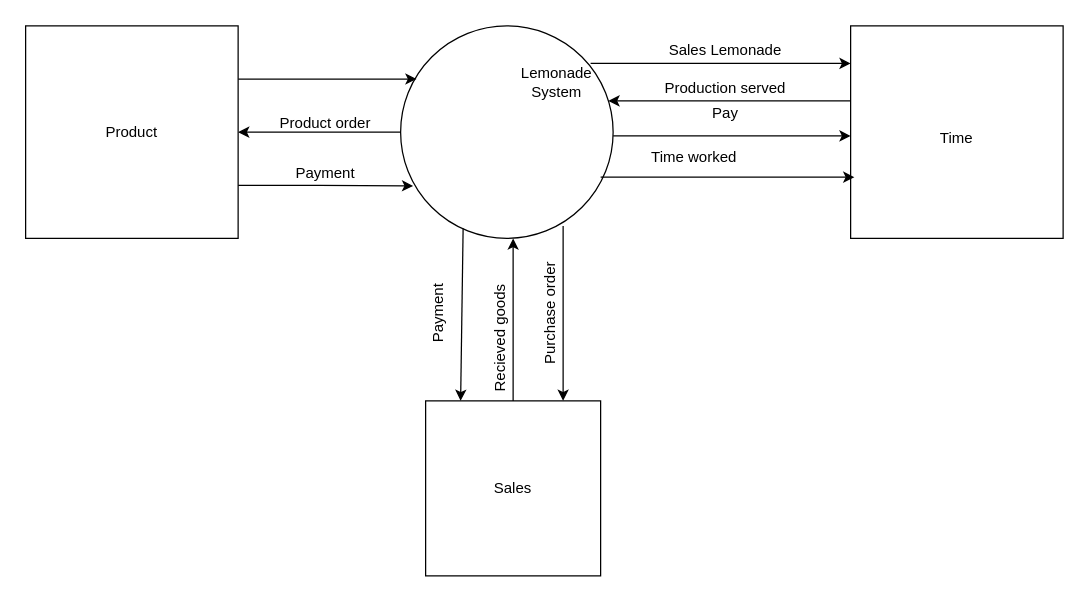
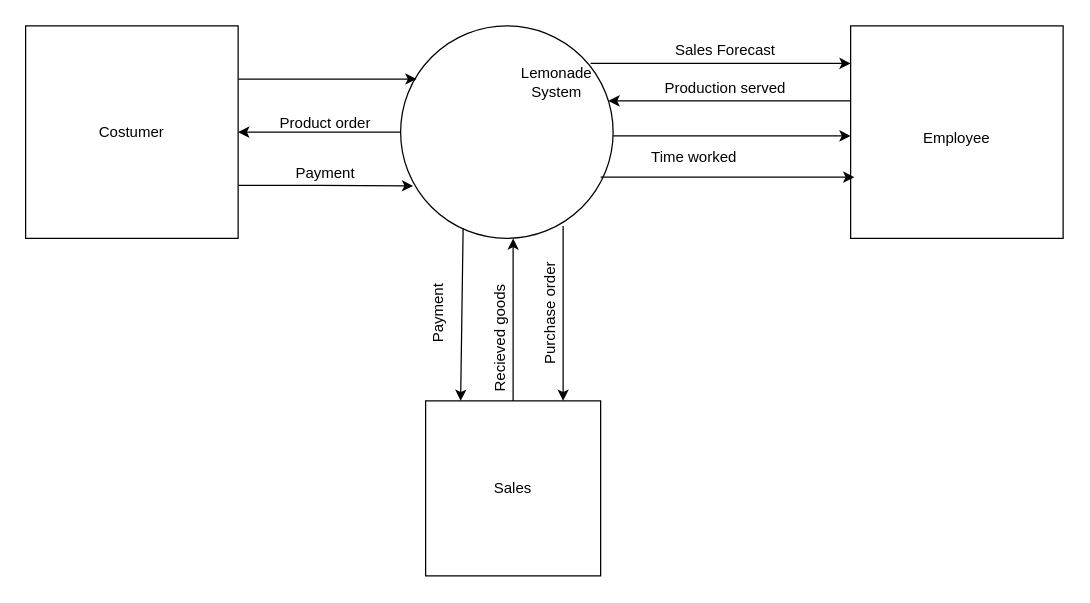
- <mxCell id="21" value="Sales Lemonade" style="text;html=1;strokeColor=none;fillColor=none;align=center;verticalAlign=middle;whiteSpace=wrap;rounded=0;" vertex="1" parent="1"><mxGeometry x="500" y="30" width="160" height="20" as="geometry" /></mxCell>
+ <mxCell id="21" value="Sales Forecast" style="text;html=1;strokeColor=none;fillColor=none;align=center;verticalAlign=middle;whiteSpace=wrap;rounded=0;" vertex="1" parent="1"><mxGeometry x="500" y="30" width="160" height="20" as="geometry" /></mxCell>
- <mxCell id="23" value="Pay" style="text;html=1;strokeColor=none;fillColor=none;align=center;verticalAlign=middle;whiteSpace=wrap;rounded=0;" vertex="1" parent="1"><mxGeometry x="560" y="80" width="40" height="20" as="geometry" /></mxCell>
- <mxCell id="11" value="Product" style="text;html=1;strokeColor=none;fillColor=none;align=center;verticalAlign=middle;whiteSpace=wrap;rounded=0;" vertex="1" parent="1"><mxGeometry x="85" y="95" width="40" height="20" as="geometry" /></mxCell>
+ <mxCell id="11" value="Costumer" style="text;html=1;strokeColor=none;fillColor=none;align=center;verticalAlign=middle;whiteSpace=wrap;rounded=0;" vertex="1" parent="1"><mxGeometry x="85" y="95" width="40" height="20" as="geometry" /></mxCell>
- <mxCell id="12" value="Time" style="text;html=1;strokeColor=none;fillColor=none;align=center;verticalAlign=middle;whiteSpace=wrap;rounded=0;" vertex="1" parent="1"><mxGeometry x="745" y="100" width="40" height="20" as="geometry" /></mxCell>
+ <mxCell id="12" value="Employee" style="text;html=1;strokeColor=none;fillColor=none;align=center;verticalAlign=middle;whiteSpace=wrap;rounded=0;" vertex="1" parent="1"><mxGeometry x="745" y="100" width="40" height="20" as="geometry" /></mxCell>
